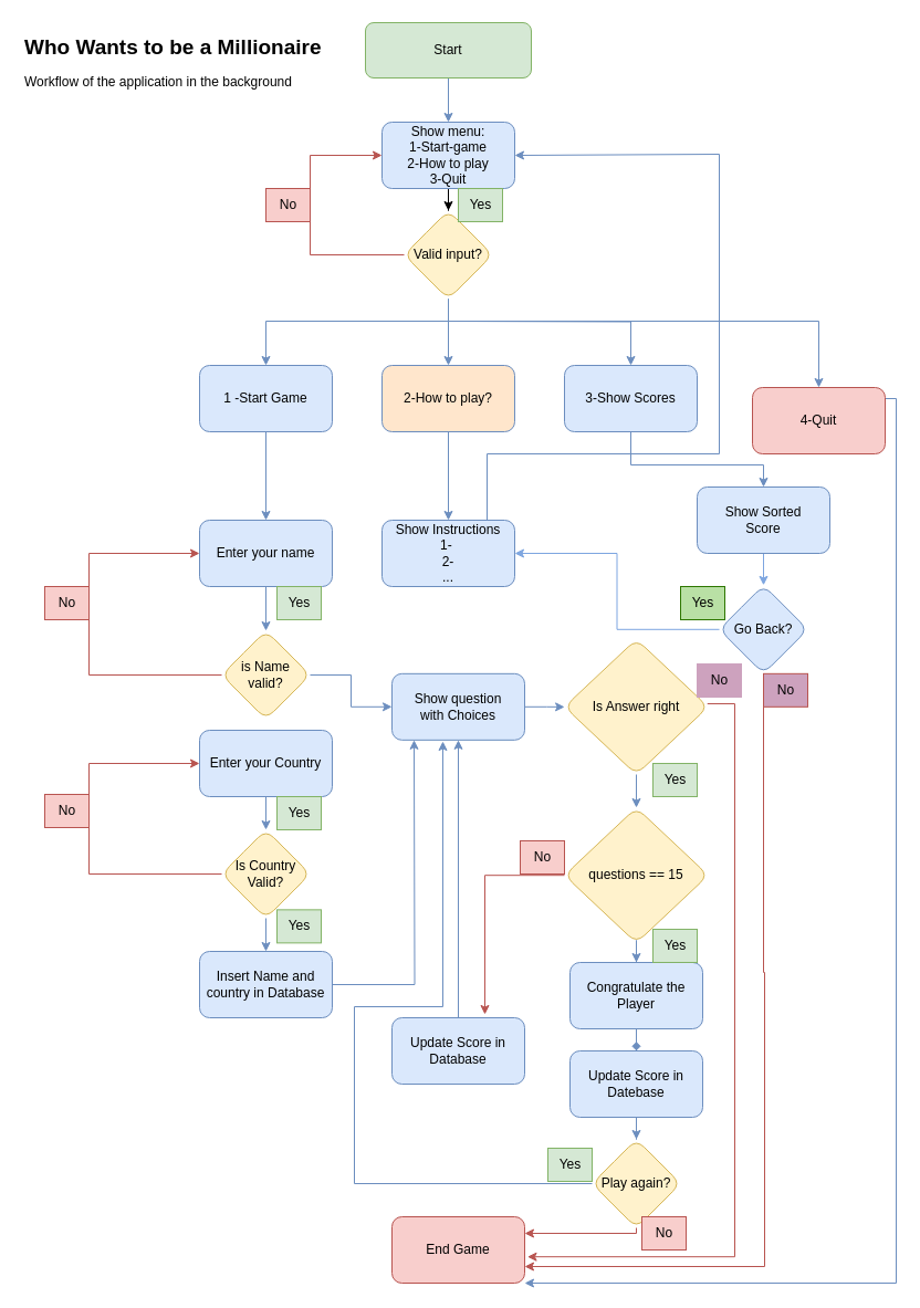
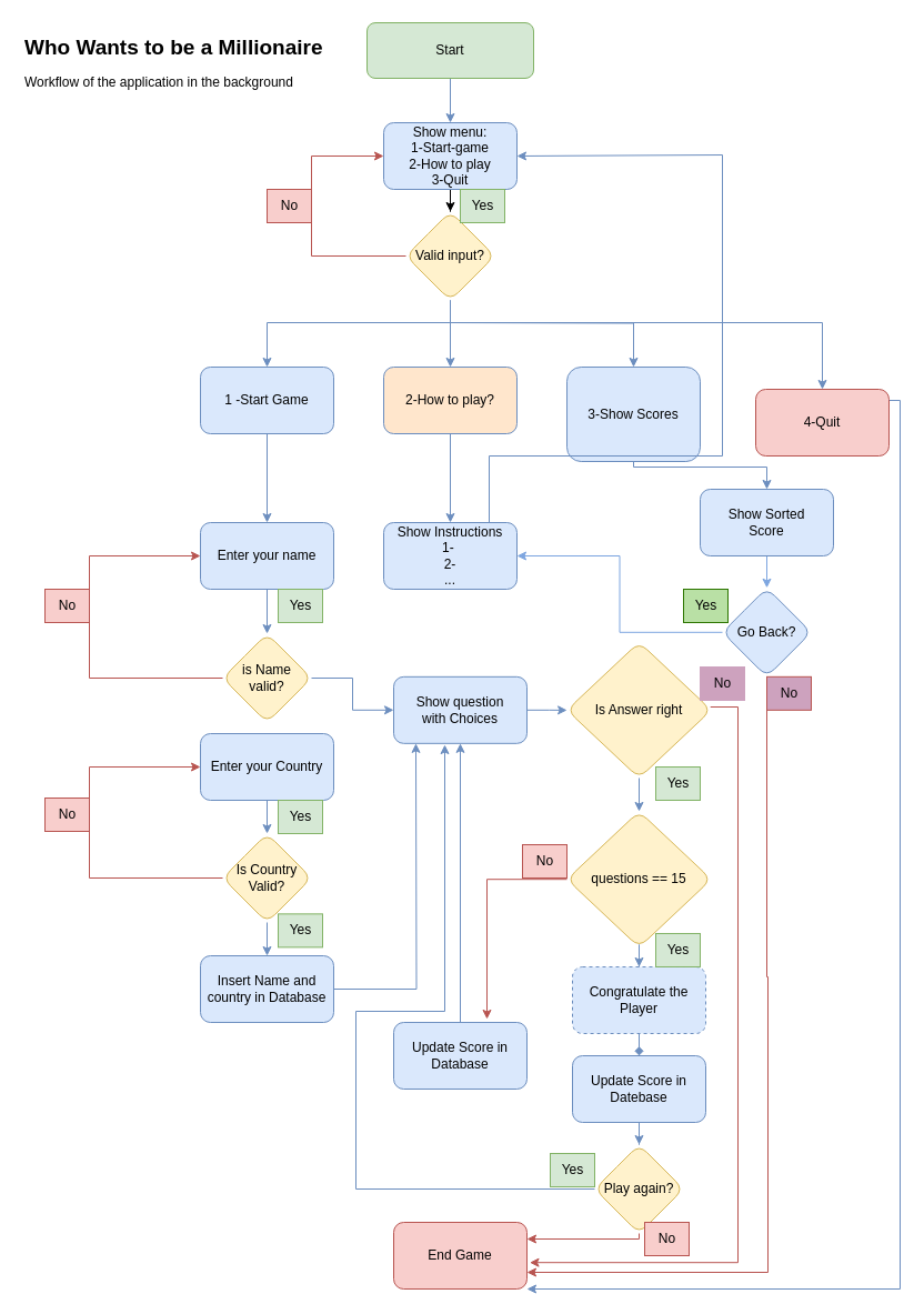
- <mxCell id="18" value="3-Show Scores" style="whiteSpace=wrap;html=1;rounded=1;fillColor=#dae8fc;strokeColor=#6c8ebf;fontColor=#000000;" parent="1" vertex="1"><mxGeometry x="510" y="330" width="120" height="60" as="geometry" /></mxCell>
+ <mxCell id="18" value="3-Show Scores" style="whiteSpace=wrap;html=1;rounded=1;fillColor=#dae8fc;strokeColor=#6c8ebf;fontColor=#000000;" parent="1" vertex="1"><mxGeometry x="510" y="330" width="120" height="85" as="geometry" /></mxCell>
- <mxCell id="49" value="Congratulate the Player" style="whiteSpace=wrap;html=1;rounded=1;fillColor=#dae8fc;strokeColor=#6c8ebf;fontColor=#000000;" parent="1" vertex="1"><mxGeometry x="515" y="869.995" width="120" height="60" as="geometry" /></mxCell>
+ <mxCell id="49" value="Congratulate the Player" style="whiteSpace=wrap;html=1;rounded=1;fillColor=#dae8fc;strokeColor=#6c8ebf;fontColor=#000000;dashed=1;" parent="1" vertex="1"><mxGeometry x="515" y="869.995" width="120" height="60" as="geometry" /></mxCell>
